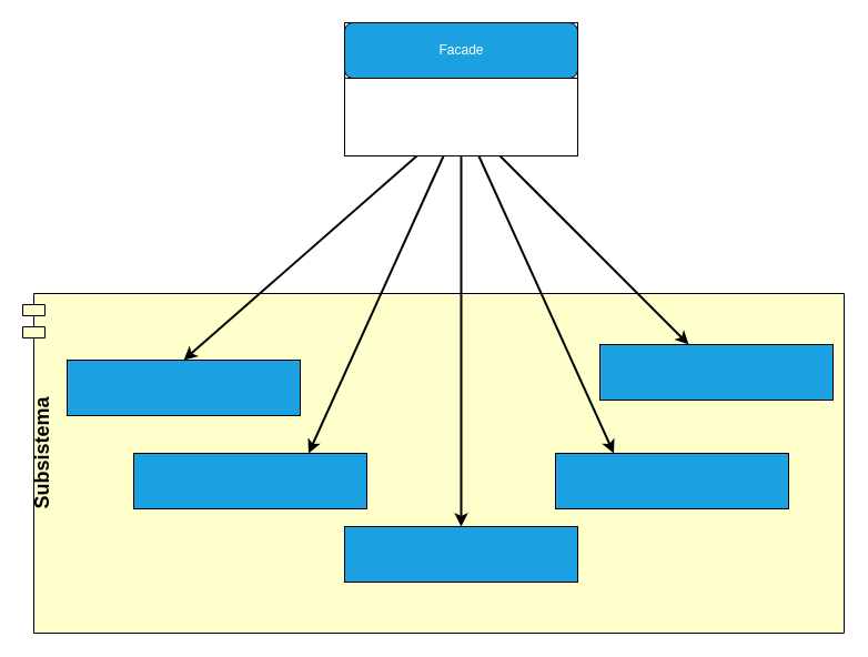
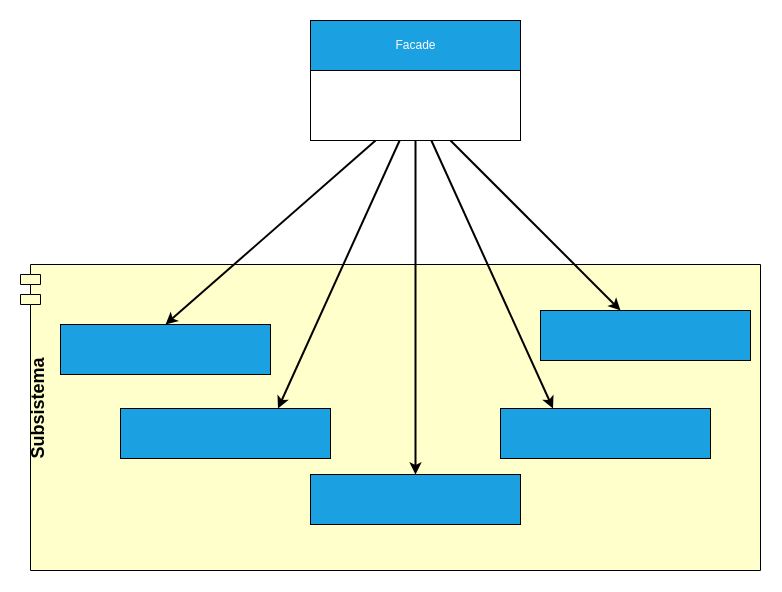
- <mxCell id="9" value="Facade" style="html=1;fillColor=#1ba1e2;fontColor=#ffffff;strokeColor=#000000;rounded=1;" vertex="1" parent="8"><mxGeometry width="210" height="50" as="geometry" /></mxCell>
+ <mxCell id="9" value="Facade" style="html=1;fillColor=#1ba1e2;fontColor=#ffffff;strokeColor=#000000;" vertex="1" parent="8"><mxGeometry width="210" height="50" as="geometry" /></mxCell>
